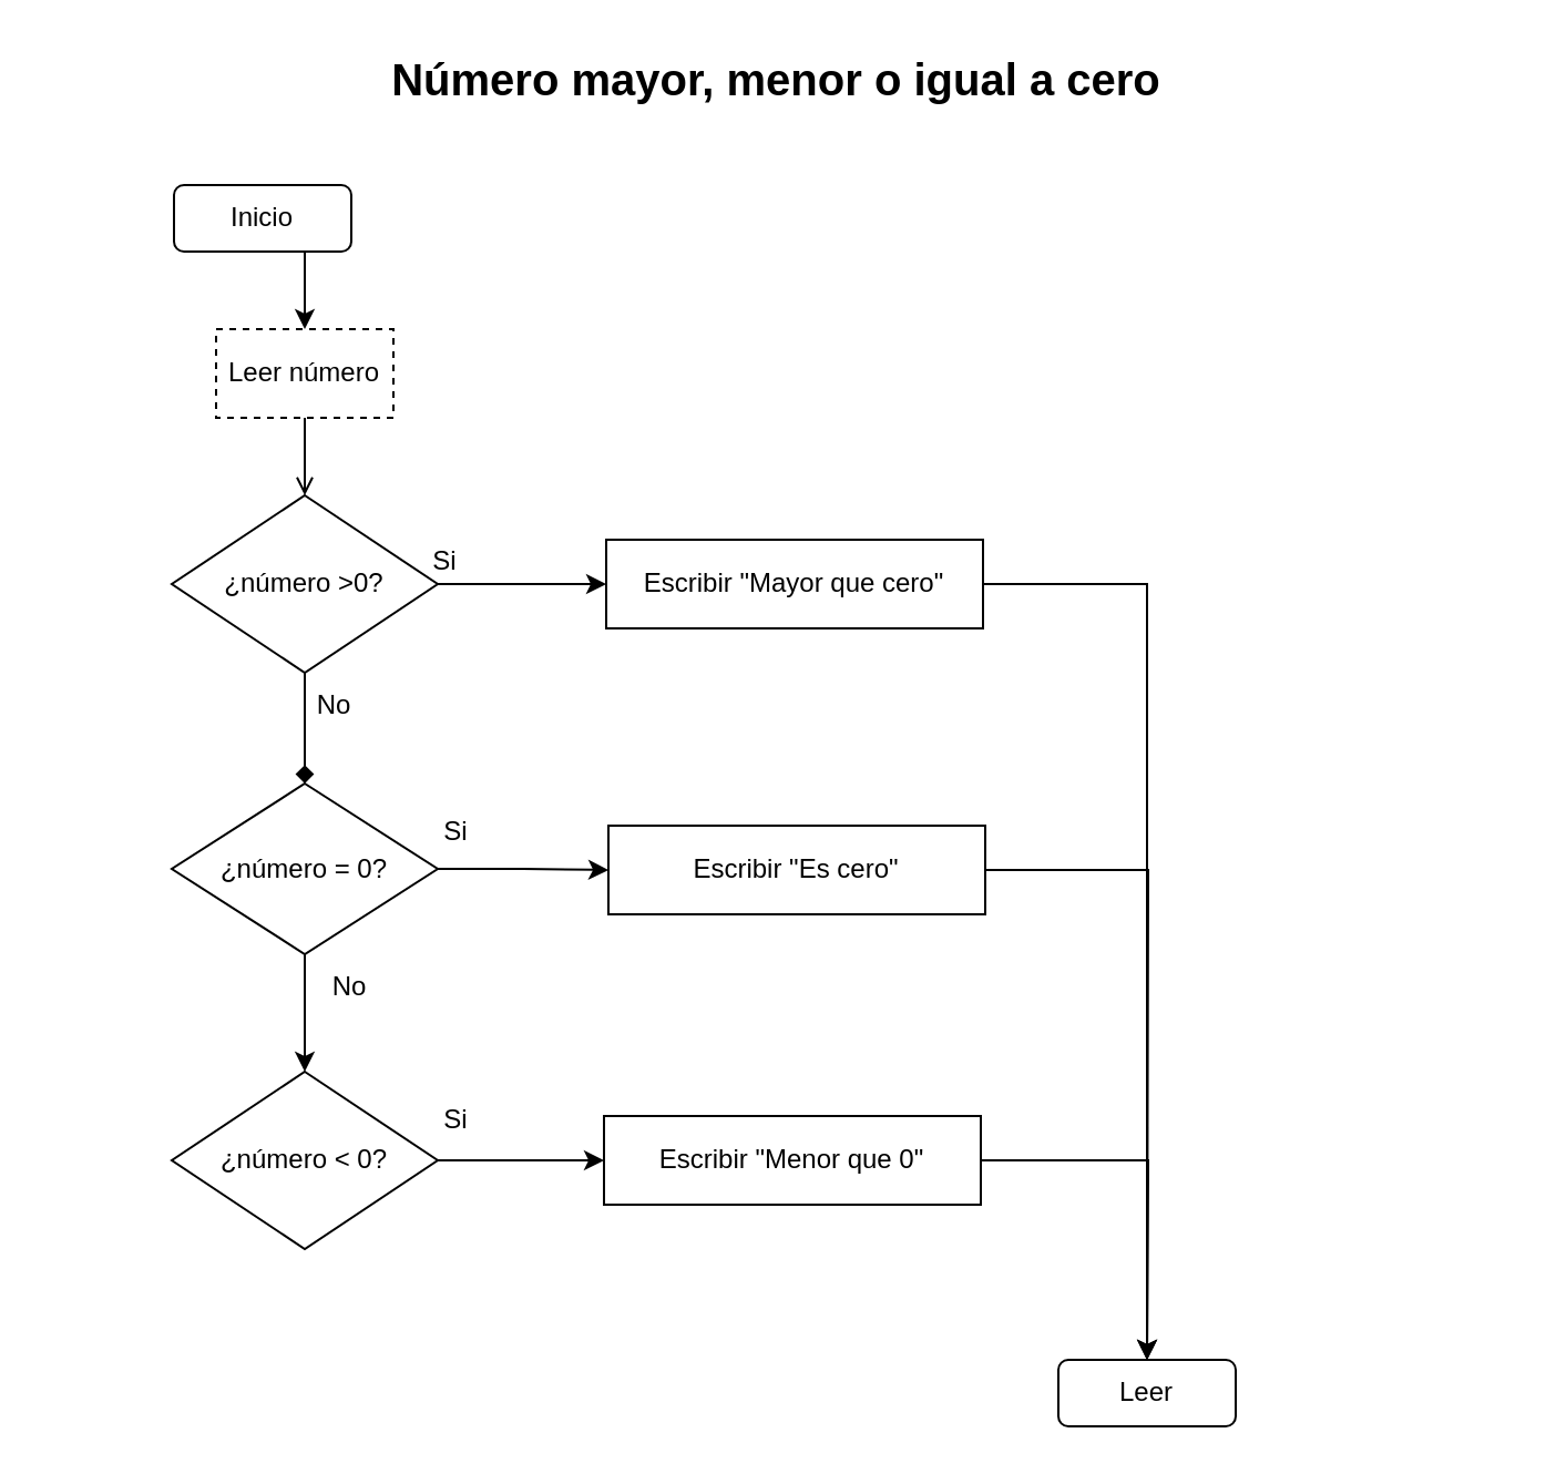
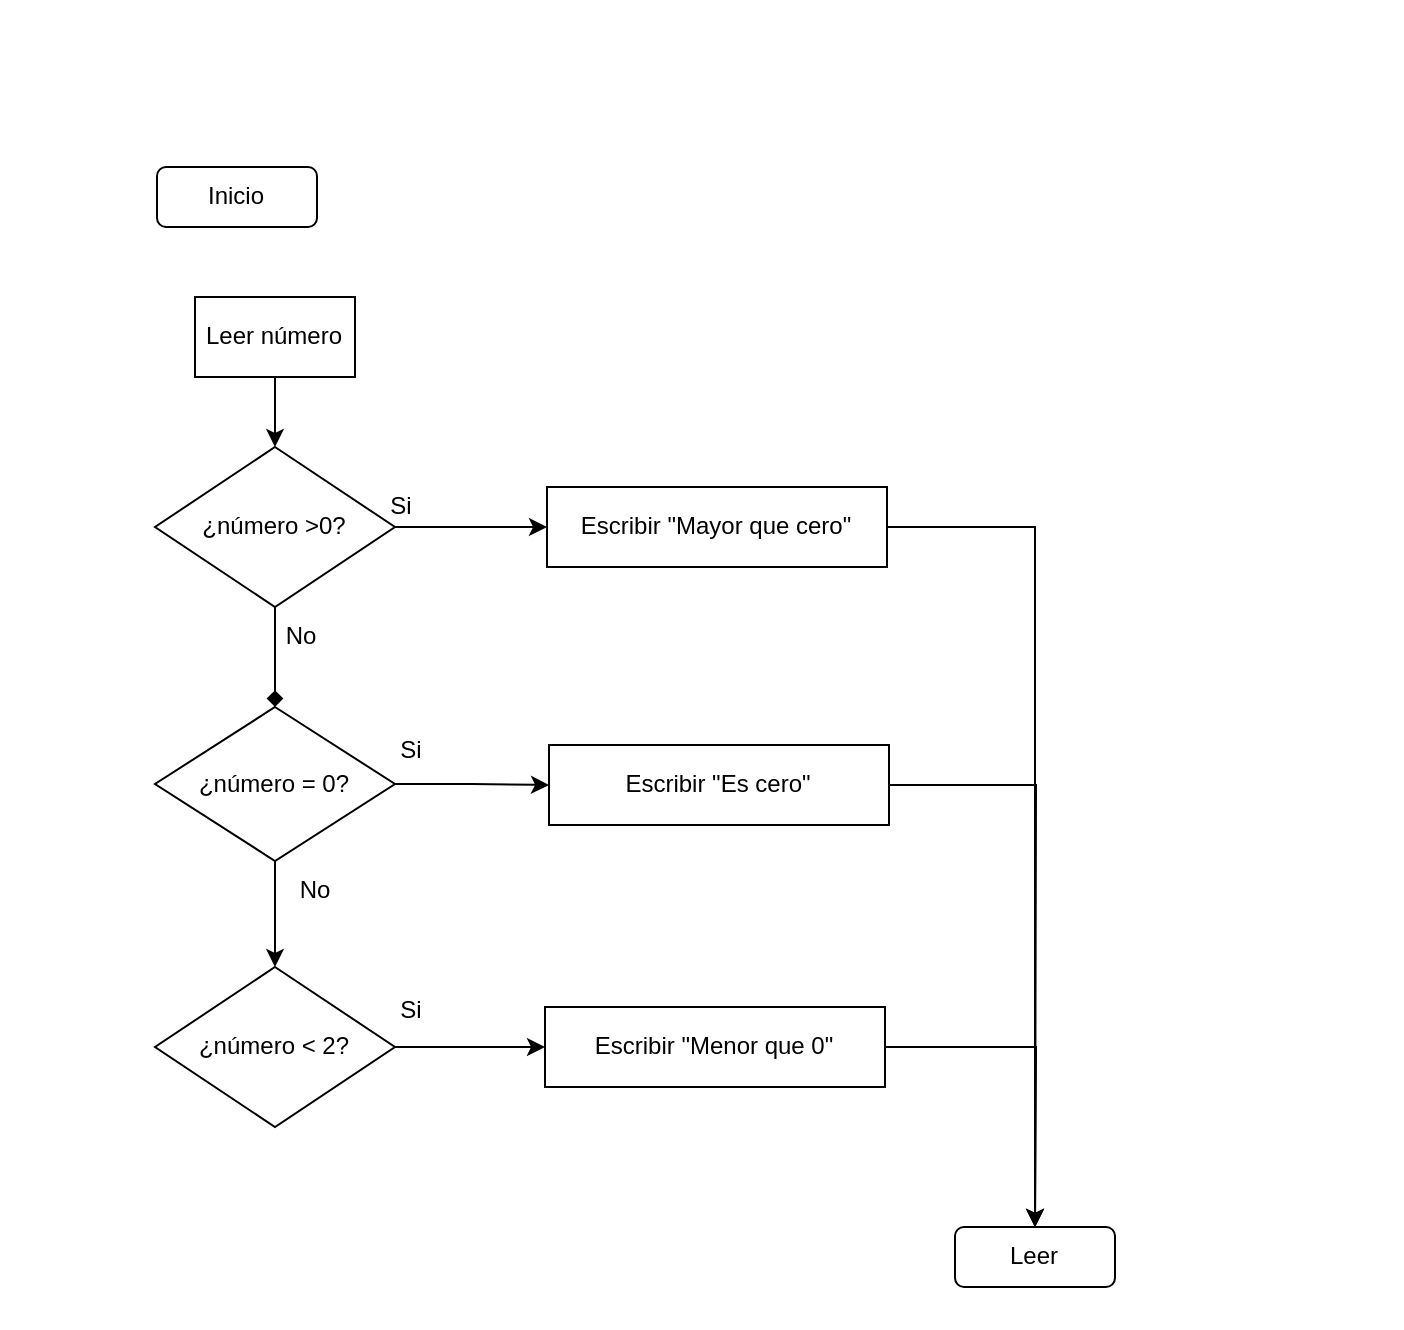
- <mxCell id="4" value="&lt;font style=&quot;font-size: 20px;&quot;&gt;&lt;b&gt;Número mayor, menor o igual a cero&lt;/b&gt;&lt;/font&gt;" style="text;html=1;align=center;verticalAlign=middle;whiteSpace=wrap;rounded=0;" vertex="1" parent="1"><mxGeometry x="20" y="20" width="660" height="30" as="geometry" /></mxCell>
- <mxCell id="2" style="edgeStyle=orthogonalEdgeStyle;rounded=0;orthogonalLoop=1;jettySize=auto;html=1;exitX=0.5;exitY=1;exitDx=0;exitDy=0;entryX=0.5;entryY=0;entryDx=0;entryDy=0;" edge="1" parent="1" source="3" target="6"><mxGeometry relative="1" as="geometry" /></mxCell>
- <mxCell id="6" value="Leer número" style="rounded=0;whiteSpace=wrap;html=1;dashed=1;" vertex="1" parent="1"><mxGeometry x="97" y="148" width="80" height="40" as="geometry" /></mxCell>
+ <mxCell id="6" value="Leer número" style="rounded=0;whiteSpace=wrap;html=1;" vertex="1" parent="1"><mxGeometry x="97" y="148" width="80" height="40" as="geometry" /></mxCell>
- <mxCell id="5" style="edgeStyle=orthogonalEdgeStyle;rounded=0;orthogonalLoop=1;jettySize=auto;html=1;exitX=0.5;exitY=1;exitDx=0;exitDy=0;entryX=0.5;entryY=0;entryDx=0;entryDy=0;endArrow=open;" edge="1" parent="1" source="6" target="10"><mxGeometry relative="1" as="geometry"><mxPoint x="137" y="215" as="targetPoint" /></mxGeometry></mxCell>
+ <mxCell id="5" style="edgeStyle=orthogonalEdgeStyle;rounded=0;orthogonalLoop=1;jettySize=auto;html=1;exitX=0.5;exitY=1;exitDx=0;exitDy=0;entryX=0.5;entryY=0;entryDx=0;entryDy=0;" edge="1" parent="1" source="6" target="10"><mxGeometry relative="1" as="geometry"><mxPoint x="137" y="215" as="targetPoint" /></mxGeometry></mxCell>
- <mxCell id="15" value="¿número &amp;lt; 0?" style="rhombus;whiteSpace=wrap;html=1;" vertex="1" parent="1"><mxGeometry x="77" y="483" width="120" height="80" as="geometry" /></mxCell>
+ <mxCell id="15" value="¿número &amp;lt; 2?" style="rhombus;whiteSpace=wrap;html=1;" vertex="1" parent="1"><mxGeometry x="77" y="483" width="120" height="80" as="geometry" /></mxCell>
